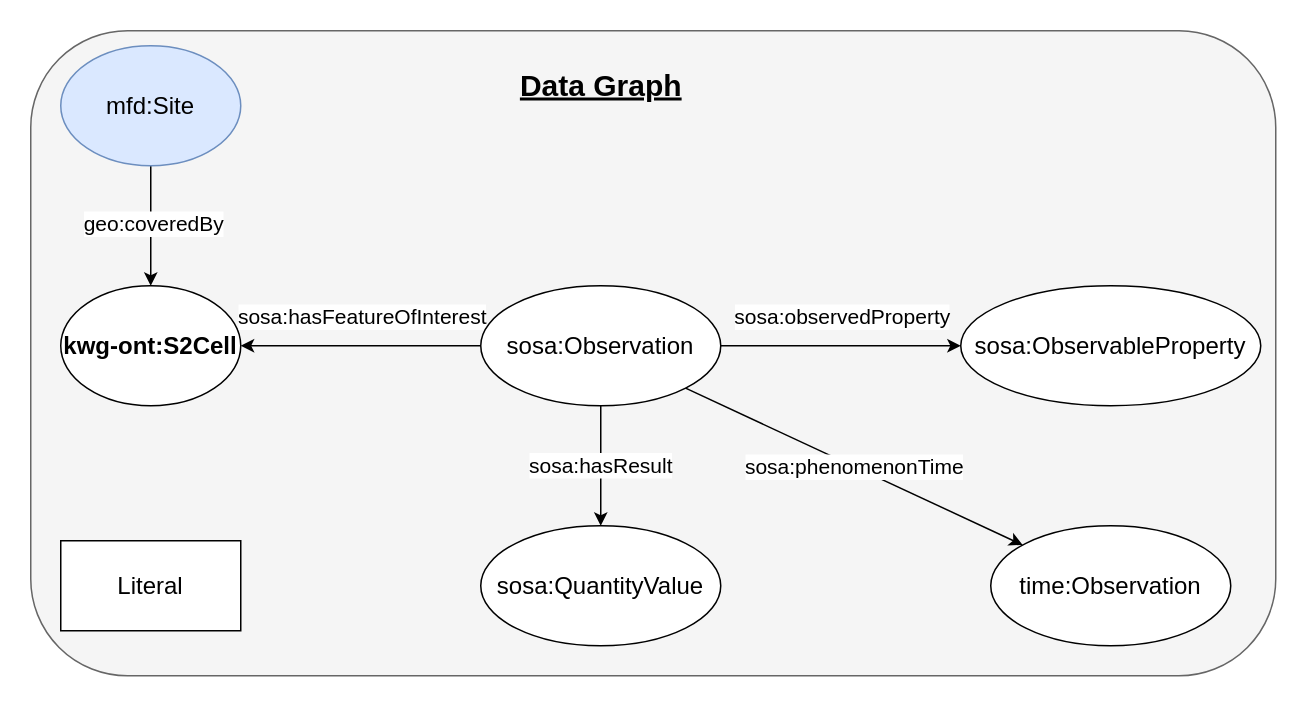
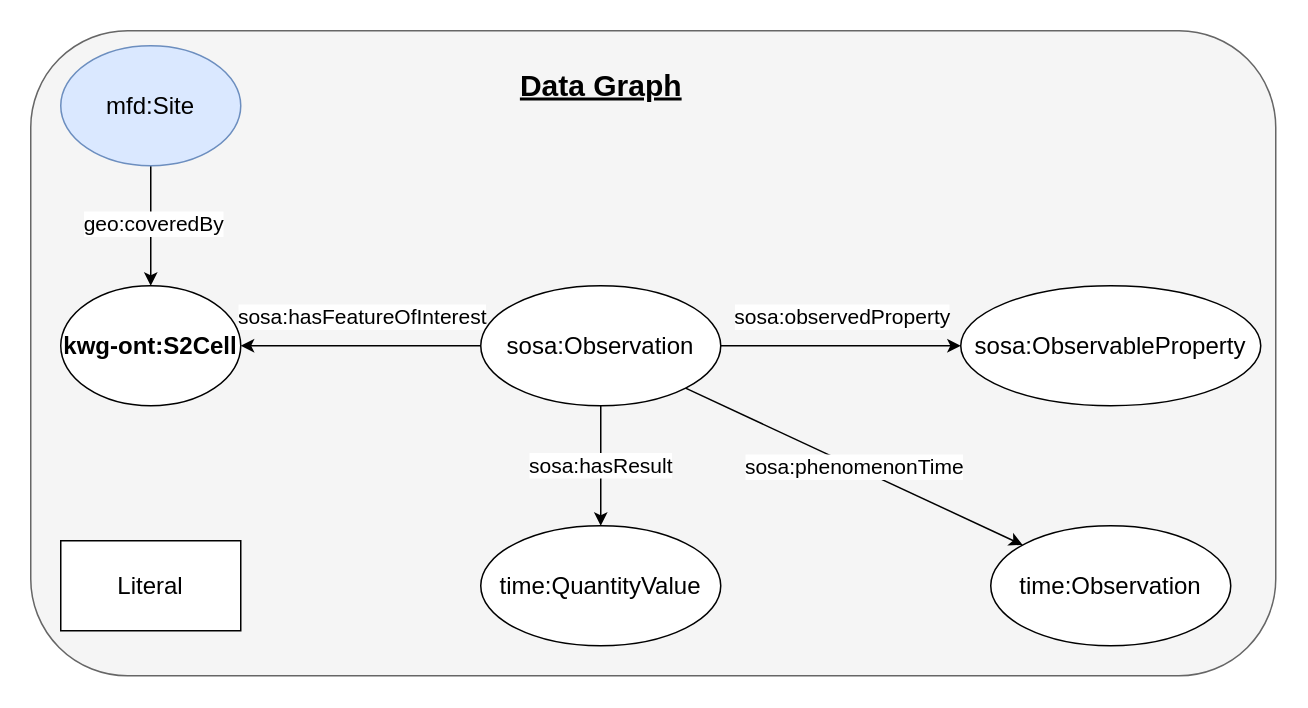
- <mxCell id="14" value="sosa:QuantityValue" style="ellipse;whiteSpace=wrap;html=1;fontSize=16;" vertex="1" parent="1"><mxGeometry x="320" y="350" width="160" height="80" as="geometry" /></mxCell>
+ <mxCell id="14" value="time:QuantityValue" style="ellipse;whiteSpace=wrap;html=1;fontSize=16;" vertex="1" parent="1"><mxGeometry x="320" y="350" width="160" height="80" as="geometry" /></mxCell>
